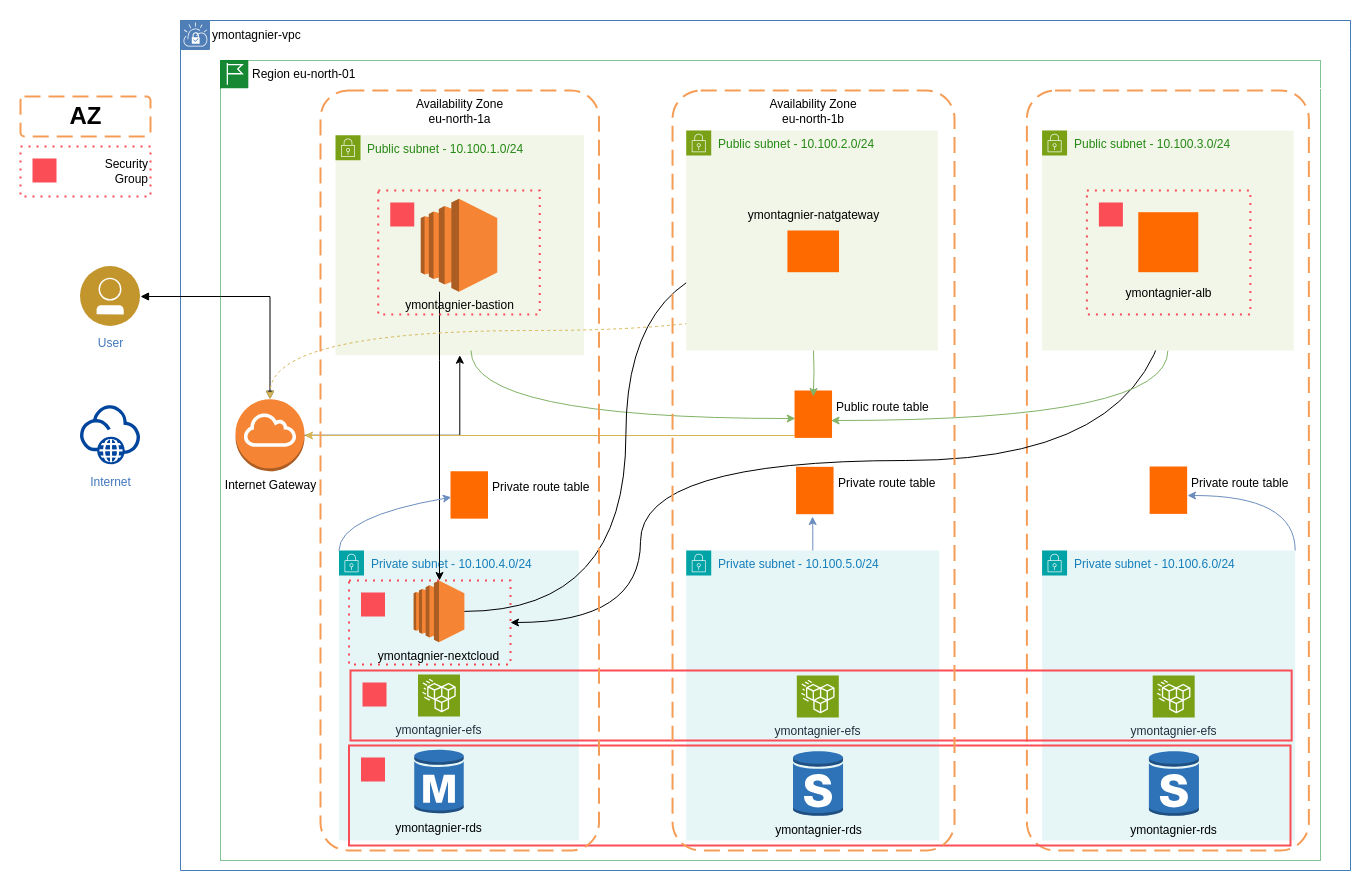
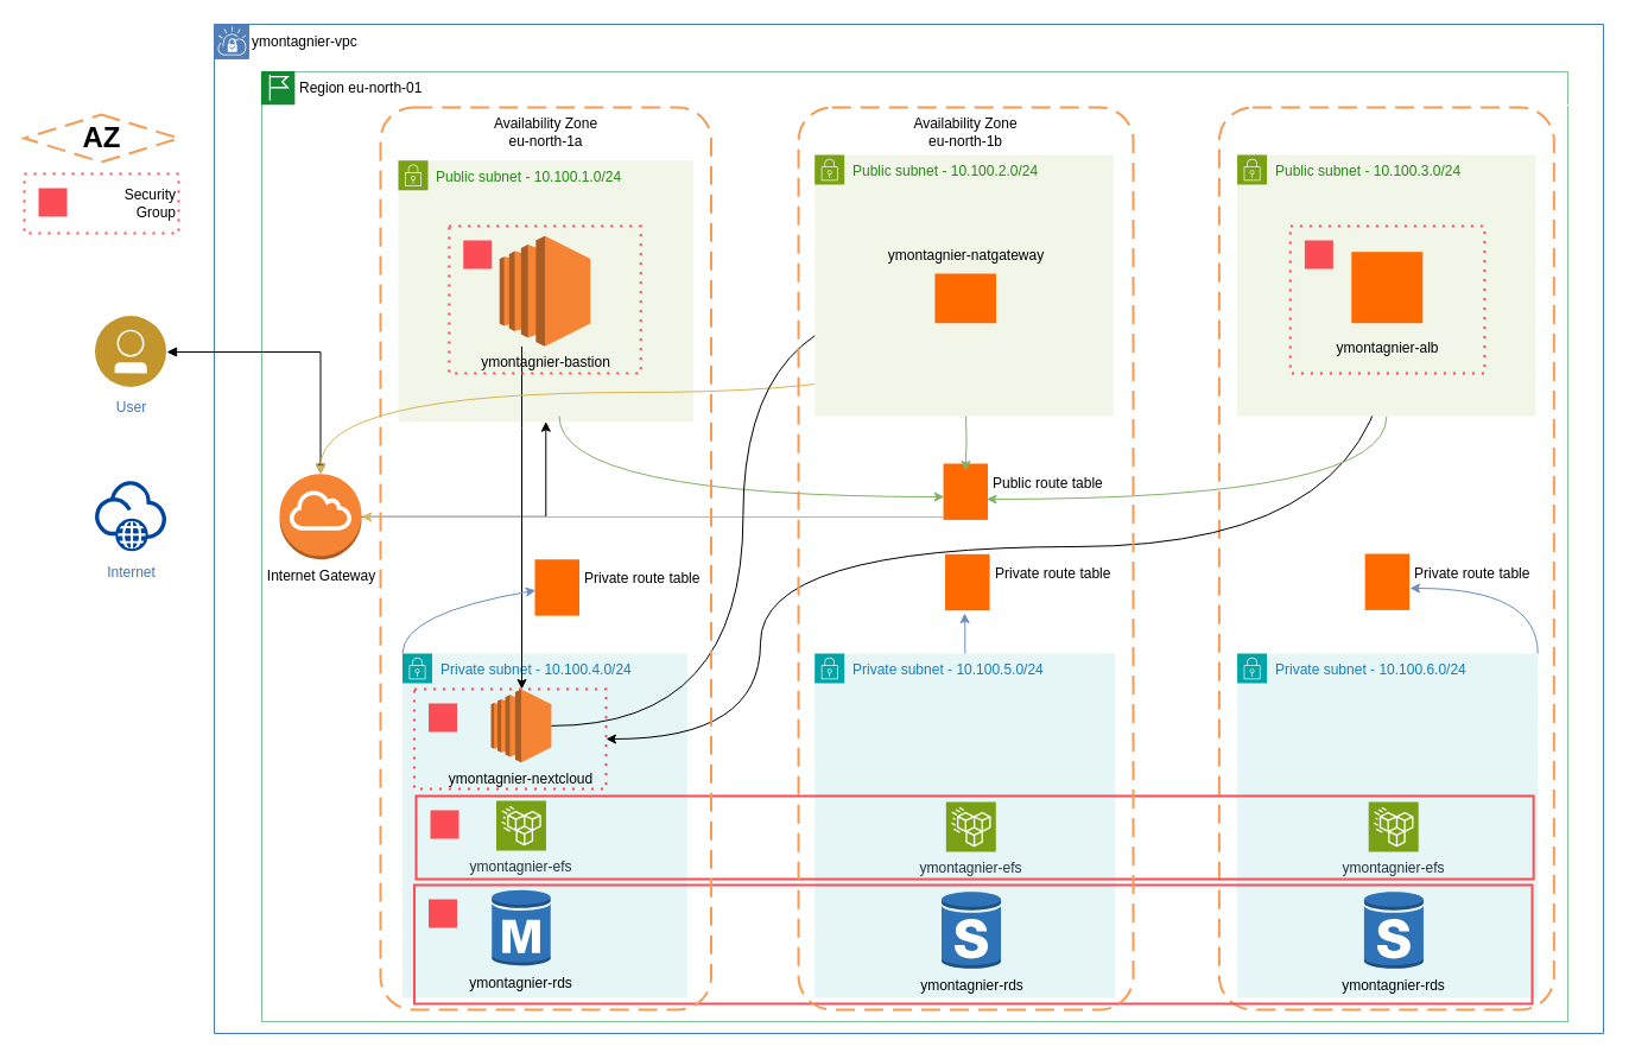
- <mxCell id="18" value="&lt;h1&gt;AZ&lt;/h1&gt;" style="rounded=1;arcSize=10;dashed=1;strokeColor=#F59D56;fillColor=none;gradientColor=none;dashPattern=8 4;strokeWidth=2;html=1;align=center;" vertex="1" parent="1"><mxGeometry x="20" y="96" width="130" height="40" as="geometry" /></mxCell>
+ <mxCell id="18" value="&lt;h1&gt;AZ&lt;/h1&gt;" style="rhombus;arcSize=10;dashed=1;strokeColor=#F59D56;fillColor=none;gradientColor=none;dashPattern=8 4;strokeWidth=2;html=1;align=center;" vertex="1" parent="1"><mxGeometry x="20" y="96" width="130" height="40" as="geometry" /></mxCell>
- <mxCell id="24" style="edgeStyle=orthogonalEdgeStyle;rounded=0;orthogonalLoop=1;jettySize=auto;html=1;entryX=0.5;entryY=0;entryDx=0;entryDy=0;entryPerimeter=0;fillColor=#fff2cc;strokeColor=#d6b656;curved=1;dashed=1;" edge="1" parent="1" source="41" target="20"><mxGeometry relative="1" as="geometry"><Array as="points"><mxPoint x="800" y="330" /><mxPoint x="270" y="330" /></Array></mxGeometry></mxCell>
+ <mxCell id="24" style="edgeStyle=orthogonalEdgeStyle;rounded=0;orthogonalLoop=1;jettySize=auto;html=1;entryX=0.5;entryY=0;entryDx=0;entryDy=0;entryPerimeter=0;fillColor=#fff2cc;strokeColor=#d6b656;curved=1;" edge="1" parent="1" source="41" target="20"><mxGeometry relative="1" as="geometry"><Array as="points"><mxPoint x="800" y="330" /><mxPoint x="270" y="330" /></Array></mxGeometry></mxCell>
